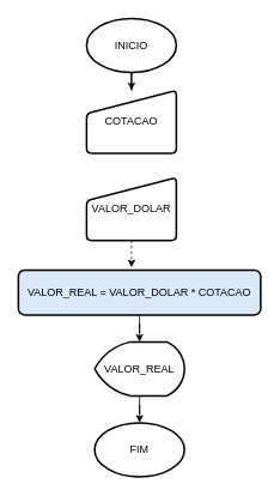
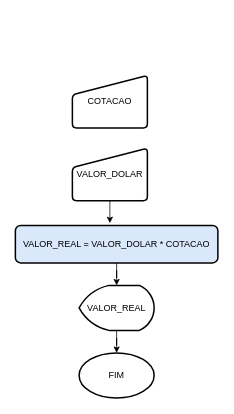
- <mxCell id="3" value="INICIO" style="strokeWidth=2;html=1;shape=mxgraph.flowchart.start_1;whiteSpace=wrap;" vertex="1" parent="1"><mxGeometry x="96" y="20" width="100" height="60" as="geometry" /></mxCell>
- <mxCell id="2" style="edgeStyle=orthogonalEdgeStyle;rounded=0;orthogonalLoop=1;jettySize=auto;html=1;entryX=0.5;entryY=0;entryDx=0;entryDy=0;" edge="1" parent="1" source="3" target="5"><mxGeometry relative="1" as="geometry" /></mxCell>
- <mxCell id="11" style="edgeStyle=orthogonalEdgeStyle;rounded=0;orthogonalLoop=1;jettySize=auto;html=1;entryX=0.467;entryY=-0.06;entryDx=0;entryDy=0;entryPerimeter=0;dashed=1;" edge="1" parent="1" source="6" target="8"><mxGeometry relative="1" as="geometry" /></mxCell>
+ <mxCell id="11" style="edgeStyle=orthogonalEdgeStyle;rounded=0;orthogonalLoop=1;jettySize=auto;html=1;entryX=0.467;entryY=-0.06;entryDx=0;entryDy=0;entryPerimeter=0;" edge="1" parent="1" source="6" target="8"><mxGeometry relative="1" as="geometry" /></mxCell>
